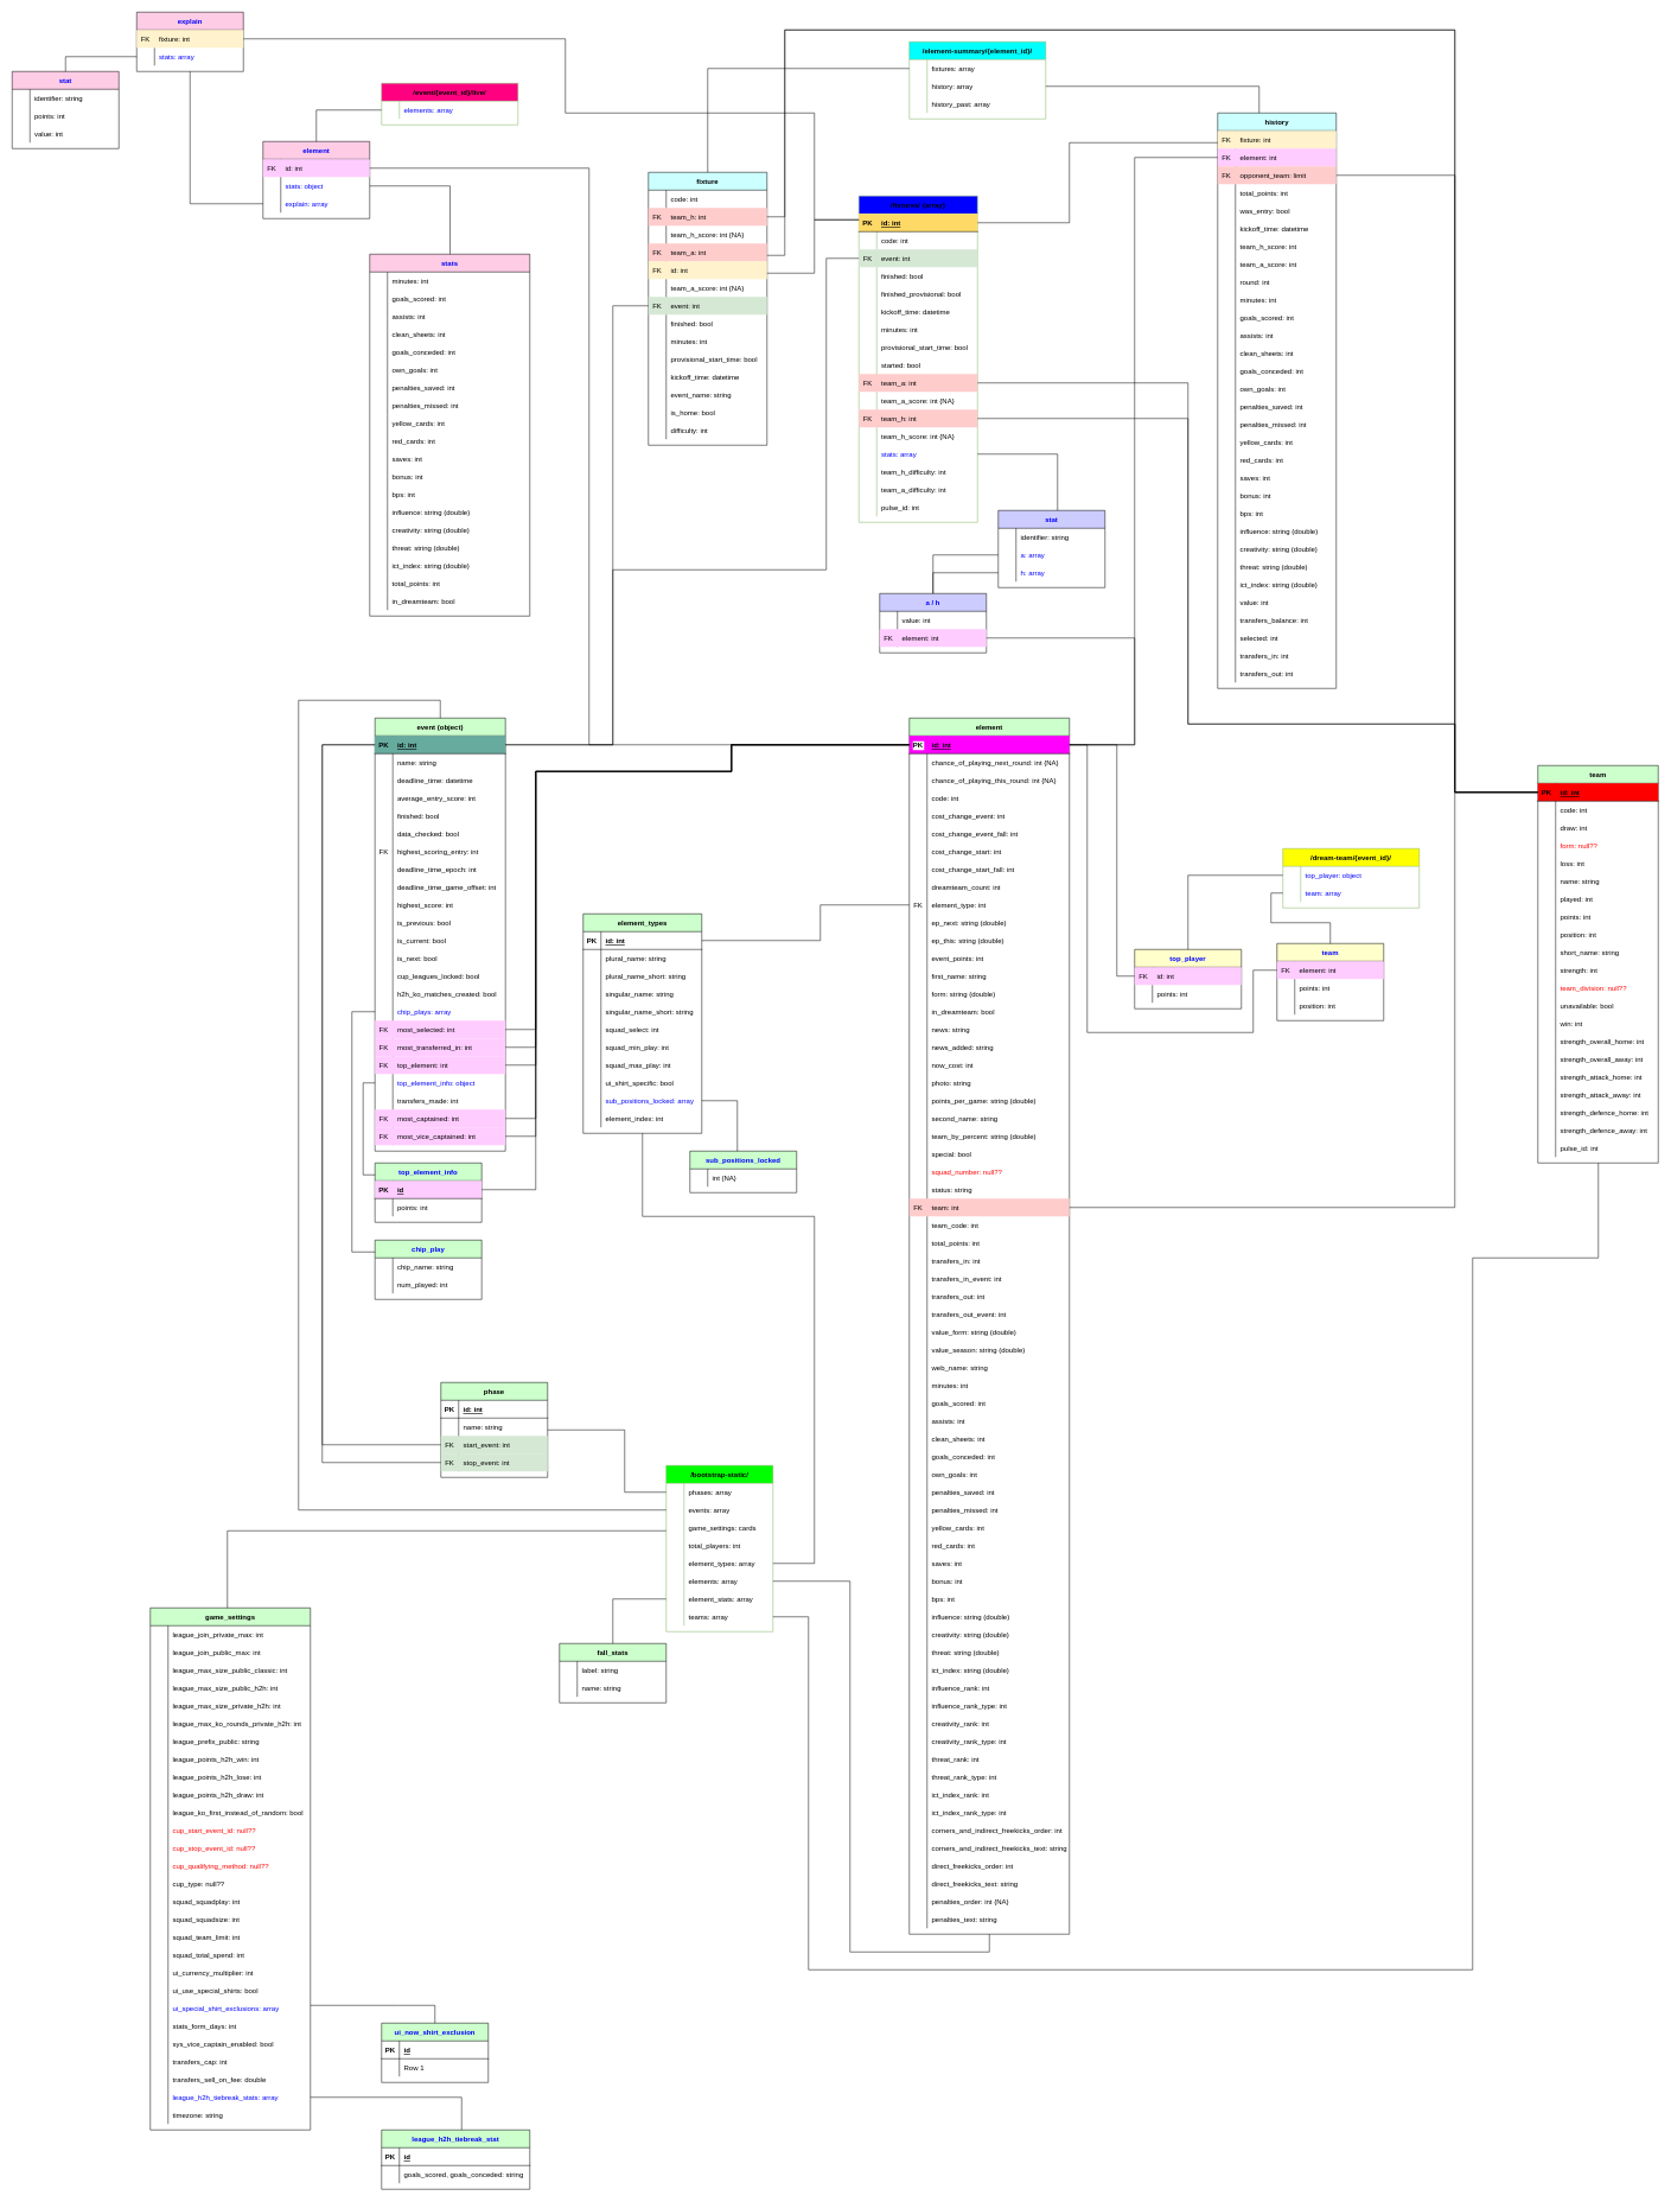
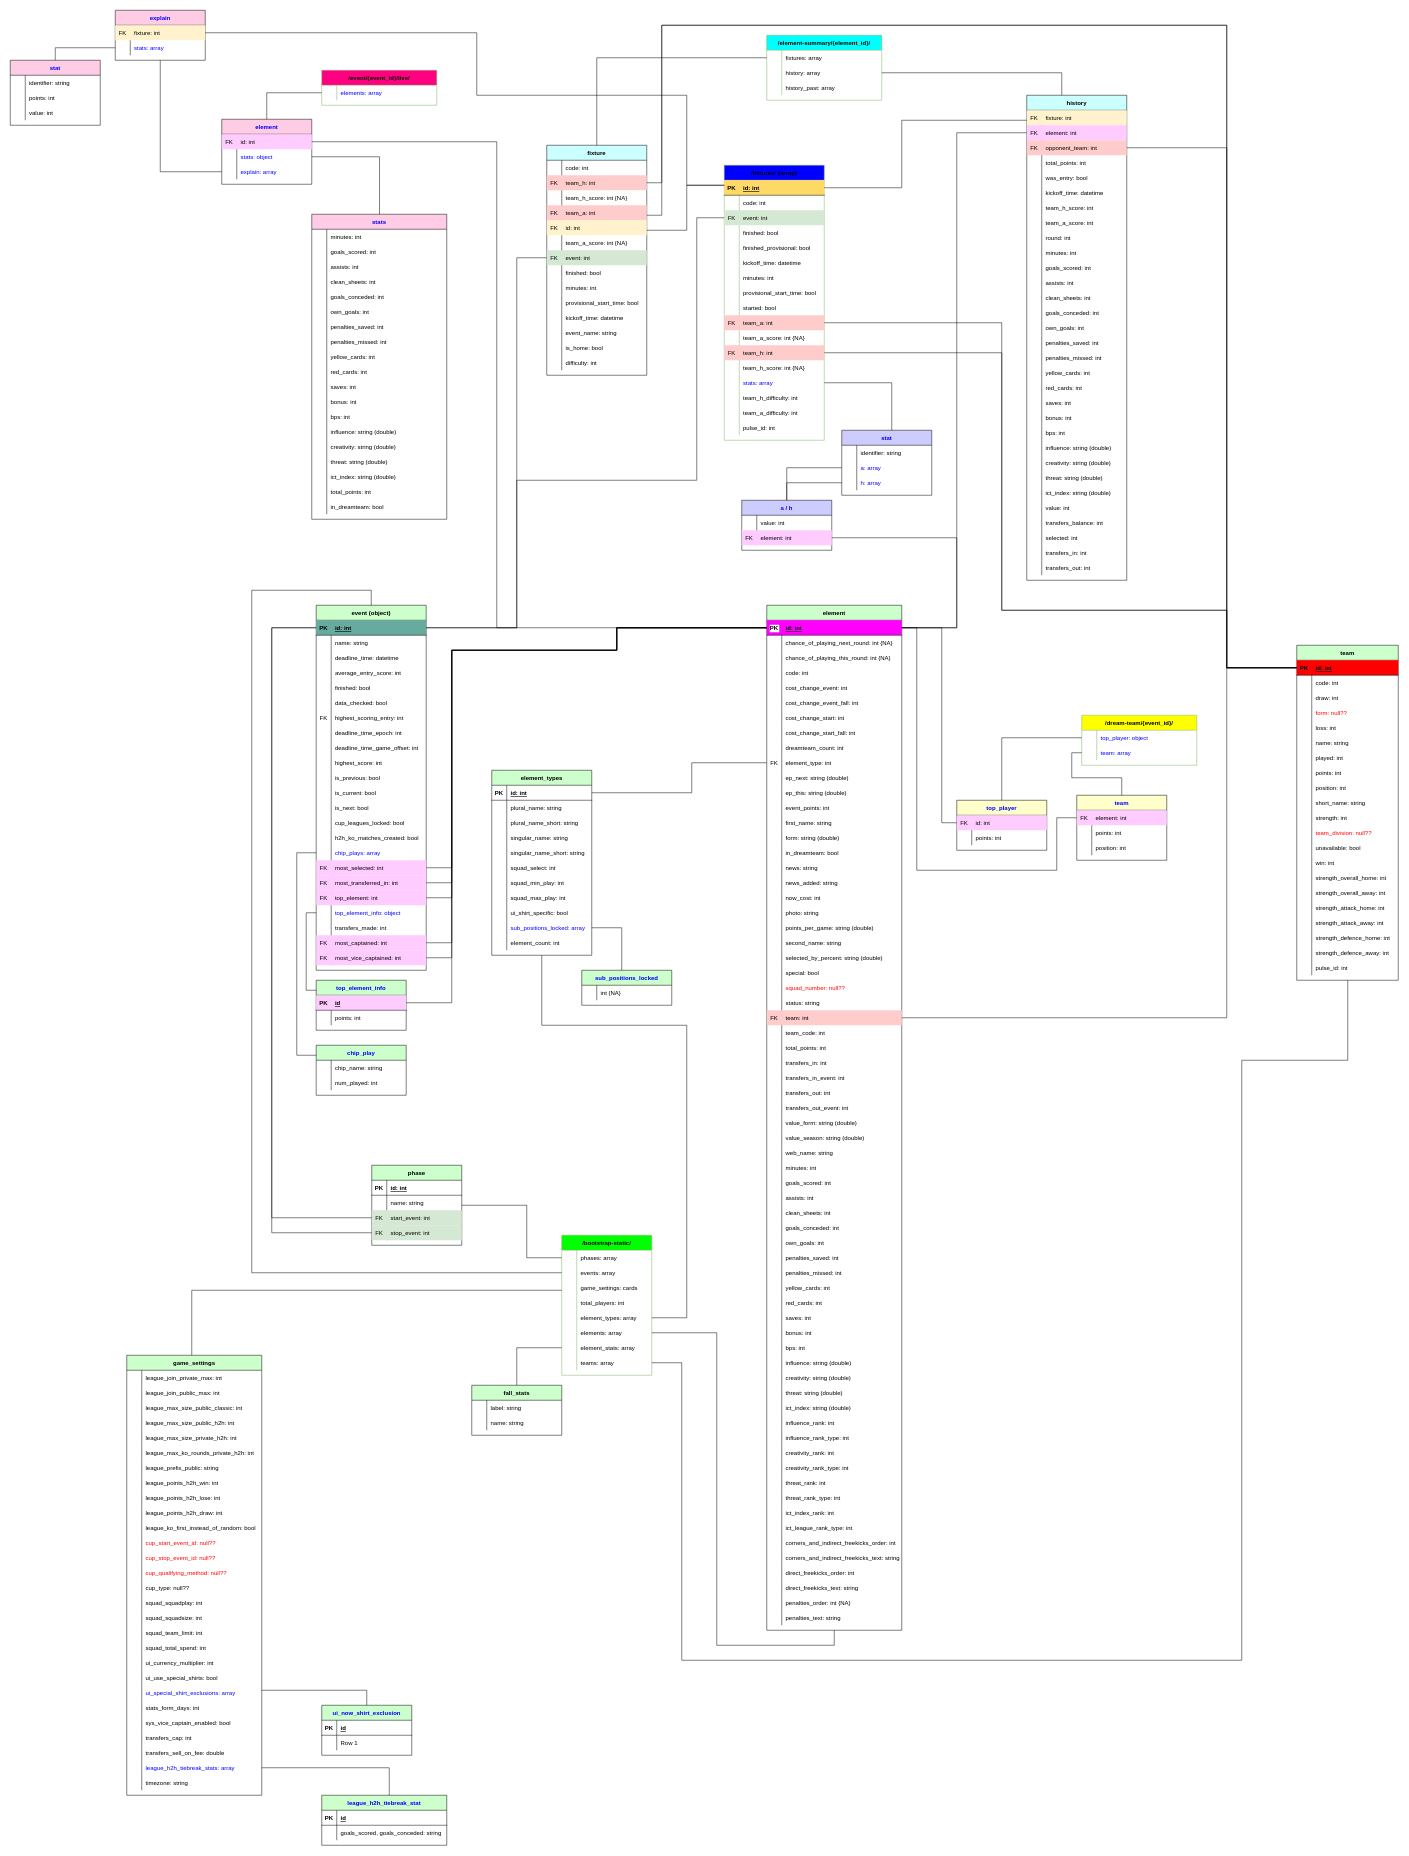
- <mxCell id="688" value="opponent_team: limit" style="shape=partialRectangle;connectable=0;fillColor=none;top=0;left=0;bottom=0;right=0;align=left;spacingLeft=6;overflow=hidden;" parent="686" vertex="1"><mxGeometry x="30" width="170" height="30" as="geometry"><mxRectangle width="170" height="30" as="alternateBounds" /></mxGeometry></mxCell>
+ <mxCell id="688" value="opponent_team: int" style="shape=partialRectangle;connectable=0;fillColor=none;top=0;left=0;bottom=0;right=0;align=left;spacingLeft=6;overflow=hidden;" parent="686" vertex="1"><mxGeometry x="30" width="170" height="30" as="geometry"><mxRectangle width="170" height="30" as="alternateBounds" /></mxGeometry></mxCell>
- <mxCell id="413" value="element_index: int" style="shape=partialRectangle;connectable=0;fillColor=none;top=0;left=0;bottom=0;right=0;align=left;spacingLeft=6;overflow=hidden;fontColor=#000000;" parent="411" vertex="1"><mxGeometry x="30" width="170" height="30" as="geometry"><mxRectangle width="170" height="30" as="alternateBounds" /></mxGeometry></mxCell>
+ <mxCell id="413" value="element_count: int" style="shape=partialRectangle;connectable=0;fillColor=none;top=0;left=0;bottom=0;right=0;align=left;spacingLeft=6;overflow=hidden;fontColor=#000000;" parent="411" vertex="1"><mxGeometry x="30" width="170" height="30" as="geometry"><mxRectangle width="170" height="30" as="alternateBounds" /></mxGeometry></mxCell>
- <mxCell id="240" value="team_by_percent: string (double)" style="shape=partialRectangle;connectable=0;fillColor=none;top=0;left=0;bottom=0;right=0;align=left;spacingLeft=6;overflow=hidden;" parent="238" vertex="1"><mxGeometry x="30" width="240" height="30" as="geometry"><mxRectangle width="240" height="30" as="alternateBounds" /></mxGeometry></mxCell>
+ <mxCell id="240" value="selected_by_percent: string (double)" style="shape=partialRectangle;connectable=0;fillColor=none;top=0;left=0;bottom=0;right=0;align=left;spacingLeft=6;overflow=hidden;" parent="238" vertex="1"><mxGeometry x="30" width="240" height="30" as="geometry"><mxRectangle width="240" height="30" as="alternateBounds" /></mxGeometry></mxCell>
- <mxCell id="354" value="ict_index_rank_type: int" style="shape=partialRectangle;connectable=0;fillColor=none;top=0;left=0;bottom=0;right=0;align=left;spacingLeft=6;overflow=hidden;" parent="352" vertex="1"><mxGeometry x="30" width="240" height="30" as="geometry"><mxRectangle width="240" height="30" as="alternateBounds" /></mxGeometry></mxCell>
+ <mxCell id="354" value="ict_league_rank_type: int" style="shape=partialRectangle;connectable=0;fillColor=none;top=0;left=0;bottom=0;right=0;align=left;spacingLeft=6;overflow=hidden;" parent="352" vertex="1"><mxGeometry x="30" width="240" height="30" as="geometry"><mxRectangle width="240" height="30" as="alternateBounds" /></mxGeometry></mxCell>
